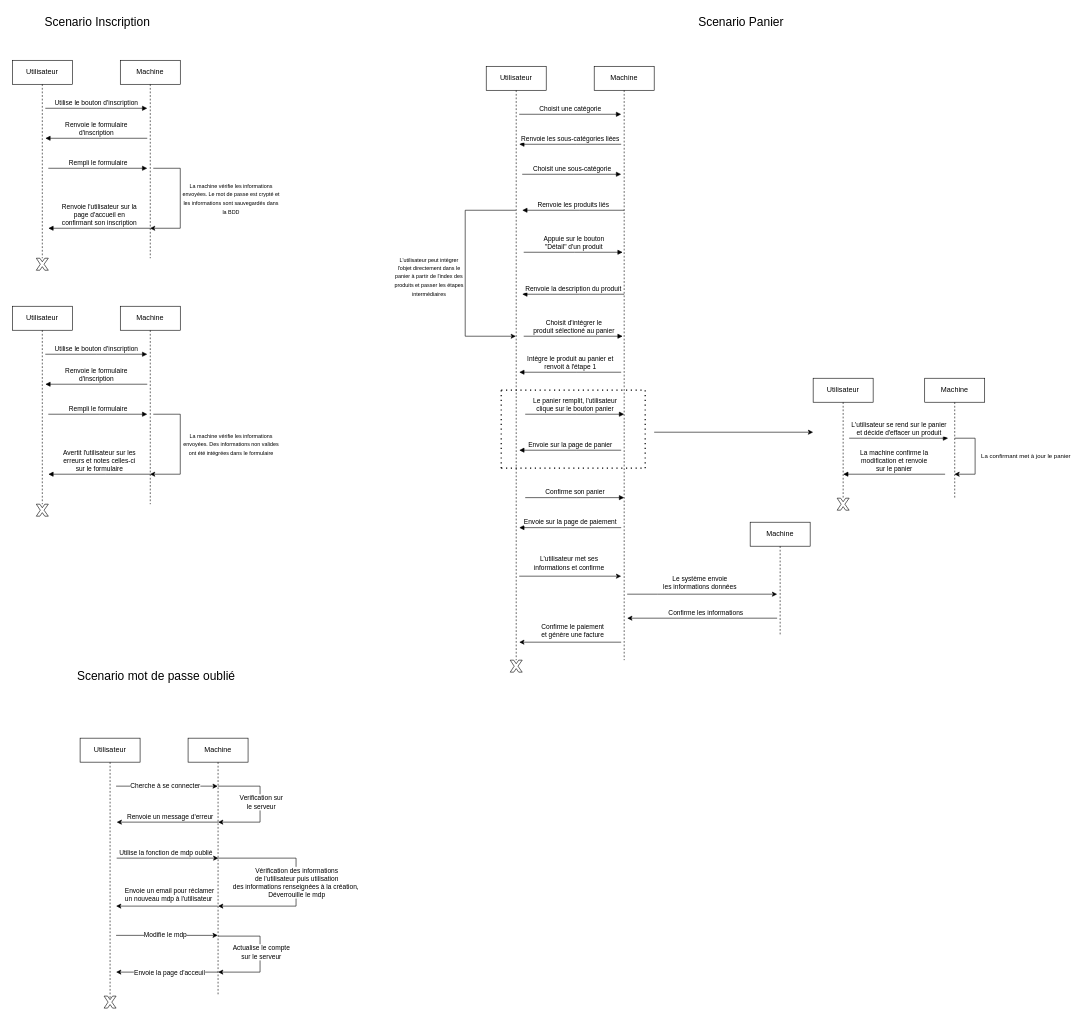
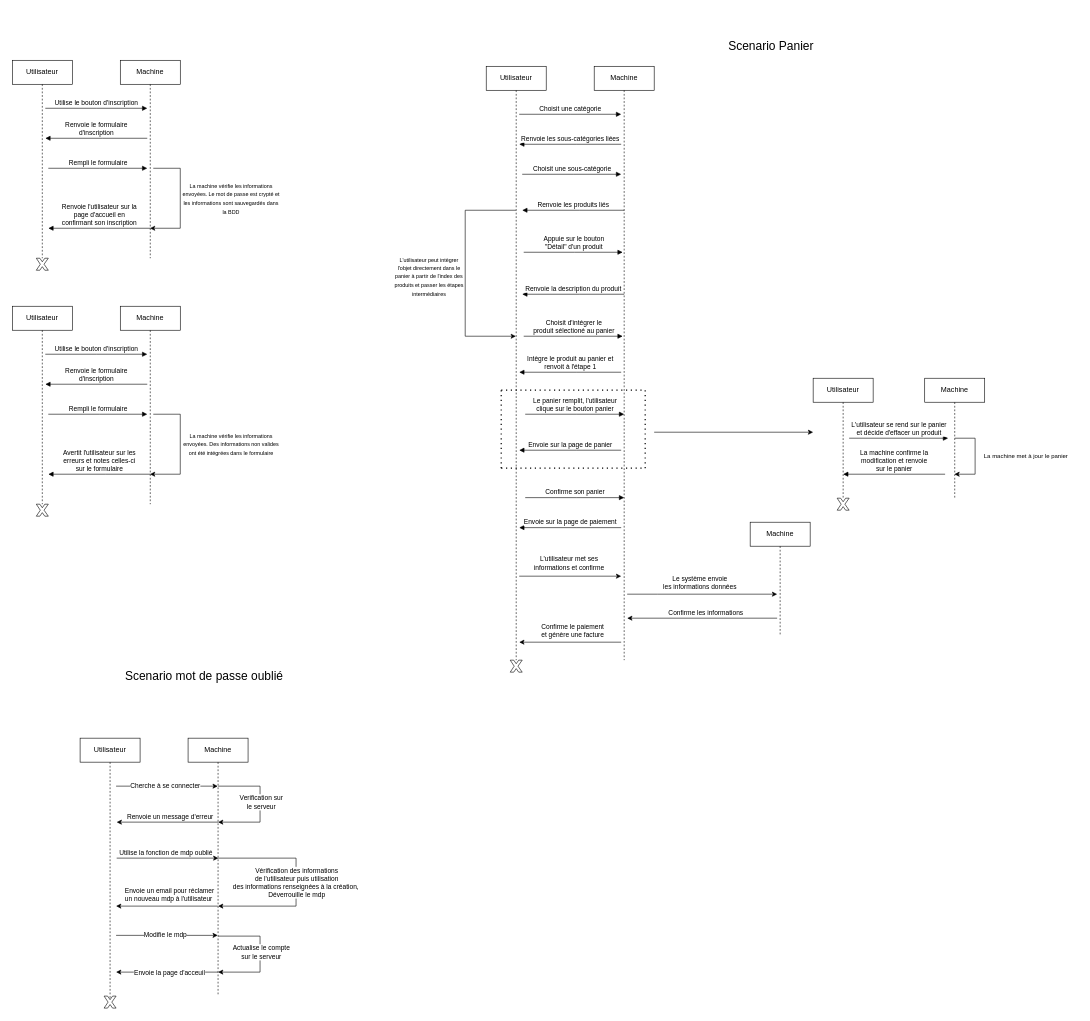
- <mxCell id="26" value="&lt;font style=&quot;font-size: 20px;&quot;&gt;Scenario Inscription&lt;/font&gt;" style="text;html=1;strokeColor=none;fillColor=none;align=center;verticalAlign=middle;whiteSpace=wrap;rounded=0;" parent="1" vertex="1"><mxGeometry x="62" y="20" width="200" height="30" as="geometry" /></mxCell>
- <mxCell id="27" value="&lt;font style=&quot;font-size: 20px;&quot;&gt;Scenario Panier&lt;br&gt;&lt;/font&gt;" style="text;html=1;strokeColor=none;fillColor=none;align=center;verticalAlign=middle;whiteSpace=wrap;rounded=0;" parent="1" vertex="1"><mxGeometry x="1135" y="20" width="200" height="30" as="geometry" /></mxCell>
+ <mxCell id="27" value="&lt;font style=&quot;font-size: 20px;&quot;&gt;Scenario Panier&lt;br&gt;&lt;/font&gt;" style="text;html=1;strokeColor=none;fillColor=none;align=center;verticalAlign=middle;whiteSpace=wrap;rounded=0;" parent="1" vertex="1"><mxGeometry x="1185" y="60" width="200" height="30" as="geometry" /></mxCell>
- <mxCell id="45" value="&lt;font size=&quot;1&quot;&gt;La confirmant met à jour le panier&lt;/font&gt;" style="text;html=1;strokeColor=none;fillColor=none;align=center;verticalAlign=middle;whiteSpace=wrap;rounded=0;" parent="1" vertex="1"><mxGeometry x="1625" y="730" width="170" height="60" as="geometry" /></mxCell>
+ <mxCell id="45" value="&lt;font size=&quot;1&quot;&gt;La machine met à jour le panier&lt;/font&gt;" style="text;html=1;strokeColor=none;fillColor=none;align=center;verticalAlign=middle;whiteSpace=wrap;rounded=0;" parent="1" vertex="1"><mxGeometry x="1625" y="730" width="170" height="60" as="geometry" /></mxCell>
- <mxCell id="81" value="&lt;font style=&quot;font-size: 20px;&quot;&gt;Scenario mot de passe oublié&lt;/font&gt;" style="text;html=1;strokeColor=none;fillColor=none;align=center;verticalAlign=middle;whiteSpace=wrap;rounded=0;" parent="1" vertex="1"><mxGeometry x="115" y="1110" width="290" height="30" as="geometry" /></mxCell>
+ <mxCell id="81" value="&lt;font style=&quot;font-size: 20px;&quot;&gt;Scenario mot de passe oublié&lt;/font&gt;" style="text;html=1;strokeColor=none;fillColor=none;align=center;verticalAlign=middle;whiteSpace=wrap;rounded=0;" parent="1" vertex="1"><mxGeometry x="195" y="1110" width="290" height="30" as="geometry" /></mxCell>
